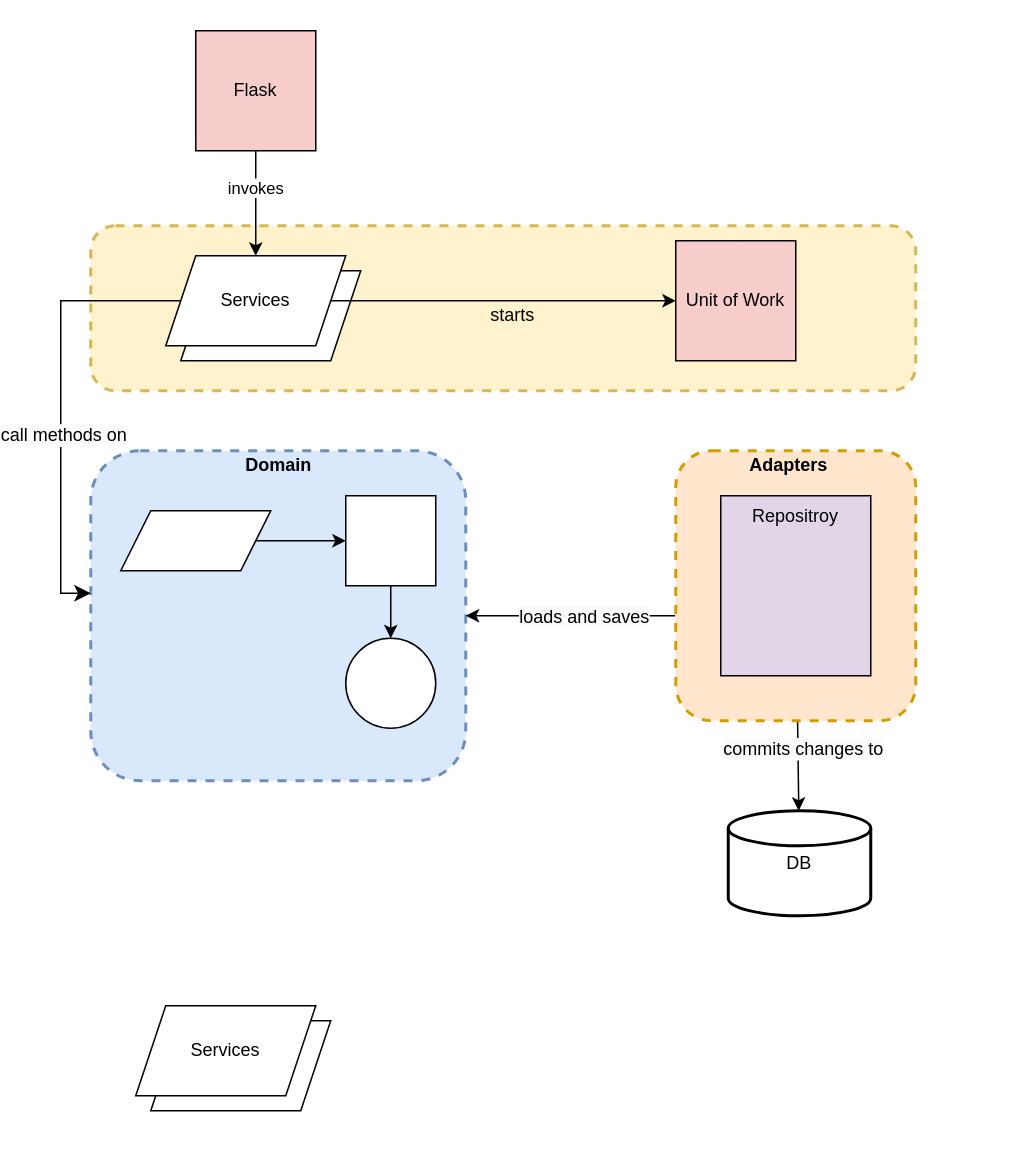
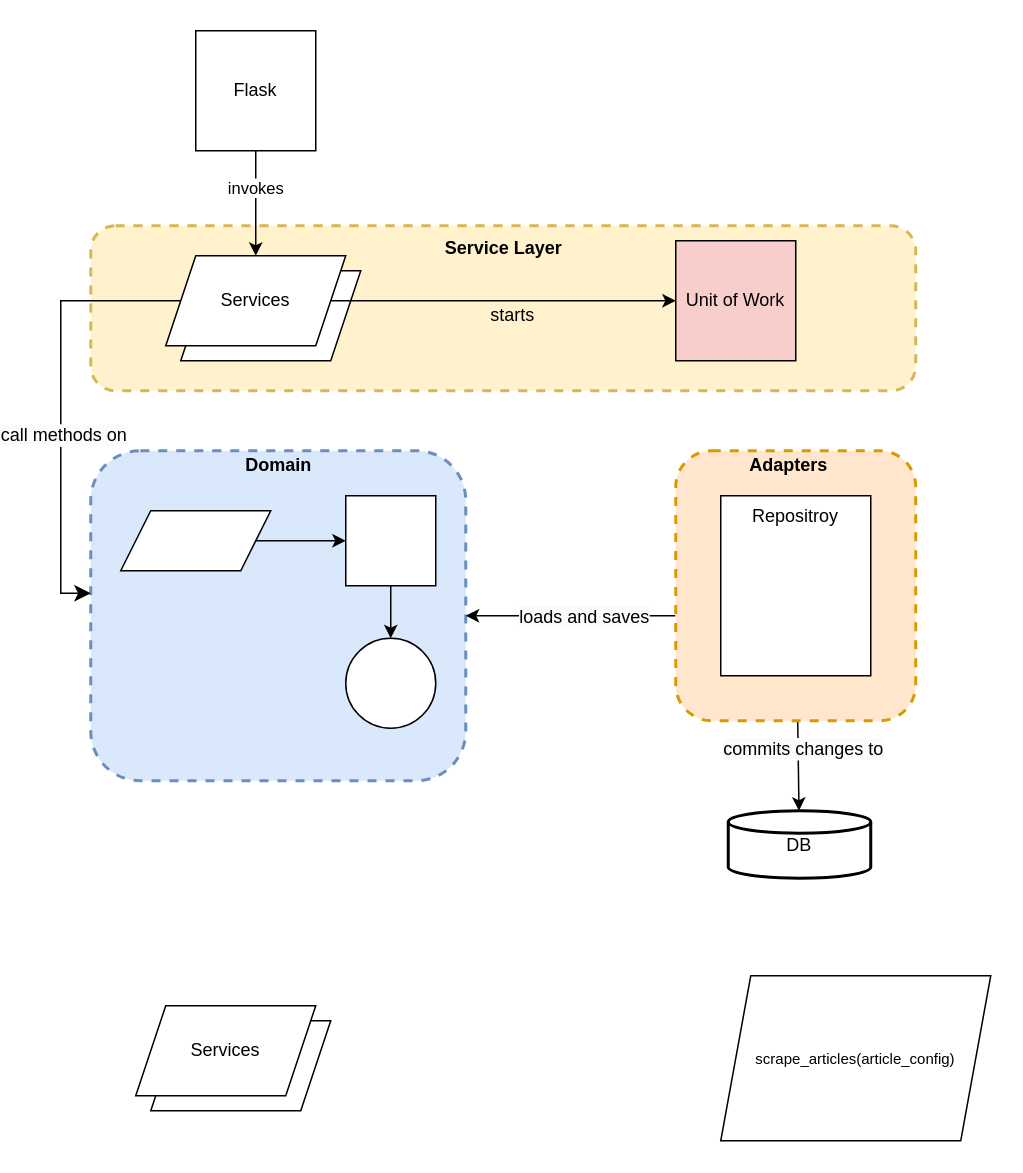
- <mxCell id="9" value="Flask" style="whiteSpace=wrap;html=1;aspect=fixed;fillColor=#f8cecc;" vertex="1" parent="1"><mxGeometry x="110" y="20" width="80" height="80" as="geometry" /></mxCell>
+ <mxCell id="9" value="Flask" style="whiteSpace=wrap;html=1;aspect=fixed;" vertex="1" parent="1"><mxGeometry x="110" y="20" width="80" height="80" as="geometry" /></mxCell>
+ <mxCell id="22" value="Service Layer" style="text;html=1;align=center;verticalAlign=middle;resizable=0;points=[];autosize=1;strokeColor=none;fillColor=none;fontStyle=1" vertex="1" parent="1"><mxGeometry x="265" y="150" width="100" height="30" as="geometry" /></mxCell>
- <mxCell id="20" value="Repositroy" style="rounded=0;whiteSpace=wrap;html=1;horizontal=1;align=center;verticalAlign=top;fillColor=#e1d5e7;" vertex="1" parent="1"><mxGeometry x="460" y="330" width="100" height="120" as="geometry" /></mxCell>
+ <mxCell id="20" value="Repositroy" style="rounded=0;whiteSpace=wrap;html=1;horizontal=1;align=center;verticalAlign=top;" vertex="1" parent="1"><mxGeometry x="460" y="330" width="100" height="120" as="geometry" /></mxCell>
- <mxCell id="21" value="DB" style="strokeWidth=2;html=1;shape=mxgraph.flowchart.database;whiteSpace=wrap;" vertex="1" parent="1"><mxGeometry x="465" y="540" width="95" height="70" as="geometry" /></mxCell>
+ <mxCell id="21" value="DB" style="strokeWidth=2;html=1;shape=mxgraph.flowchart.database;whiteSpace=wrap;" vertex="1" parent="1"><mxGeometry x="465" y="540" width="95" height="45" as="geometry" /></mxCell>
+ <mxCell id="29" value="scrape_articles(article_config)" style="shape=parallelogram;perimeter=parallelogramPerimeter;whiteSpace=wrap;html=1;fixedSize=1;fontSize=10;" vertex="1" parent="1"><mxGeometry x="460" y="650" width="180" height="110" as="geometry" /></mxCell>
